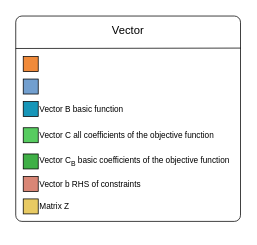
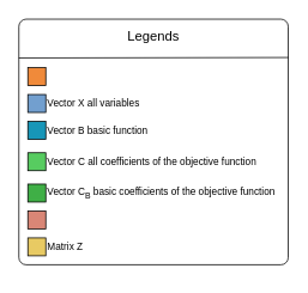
- <mxCell id="18" value="&lt;font style=&quot;font-size: 15px;&quot;&gt;Vector&lt;/font&gt;" style="text;html=1;align=center;verticalAlign=middle;whiteSpace=wrap;rounded=0;" vertex="1" parent="1"><mxGeometry x="120" y="23.57" width="100" height="31.43" as="geometry" /></mxCell>
+ <mxCell id="18" value="&lt;font style=&quot;font-size: 15px;&quot;&gt;Legends&lt;/font&gt;" style="text;html=1;align=center;verticalAlign=middle;whiteSpace=wrap;rounded=0;" vertex="1" parent="1"><mxGeometry x="120" y="23.57" width="100" height="31.43" as="geometry" /></mxCell>
+ <mxCell id="12" value="&lt;font style=&quot;font-size: 11px;&quot;&gt;Vector X all variables&lt;/font&gt;" style="text;html=1;align=left;verticalAlign=middle;whiteSpace=wrap;rounded=0;" vertex="1" parent="2"><mxGeometry x="30" y="45" width="270" height="30" as="geometry" /></mxCell>
- <mxCell id="17" value="&lt;font style=&quot;font-size: 11px;&quot;&gt;Vector b RHS of constraints&lt;/font&gt;" style="text;html=1;align=left;verticalAlign=middle;whiteSpace=wrap;rounded=0;" vertex="1" parent="2"><mxGeometry x="30" y="175" width="270" height="30" as="geometry" /></mxCell>
